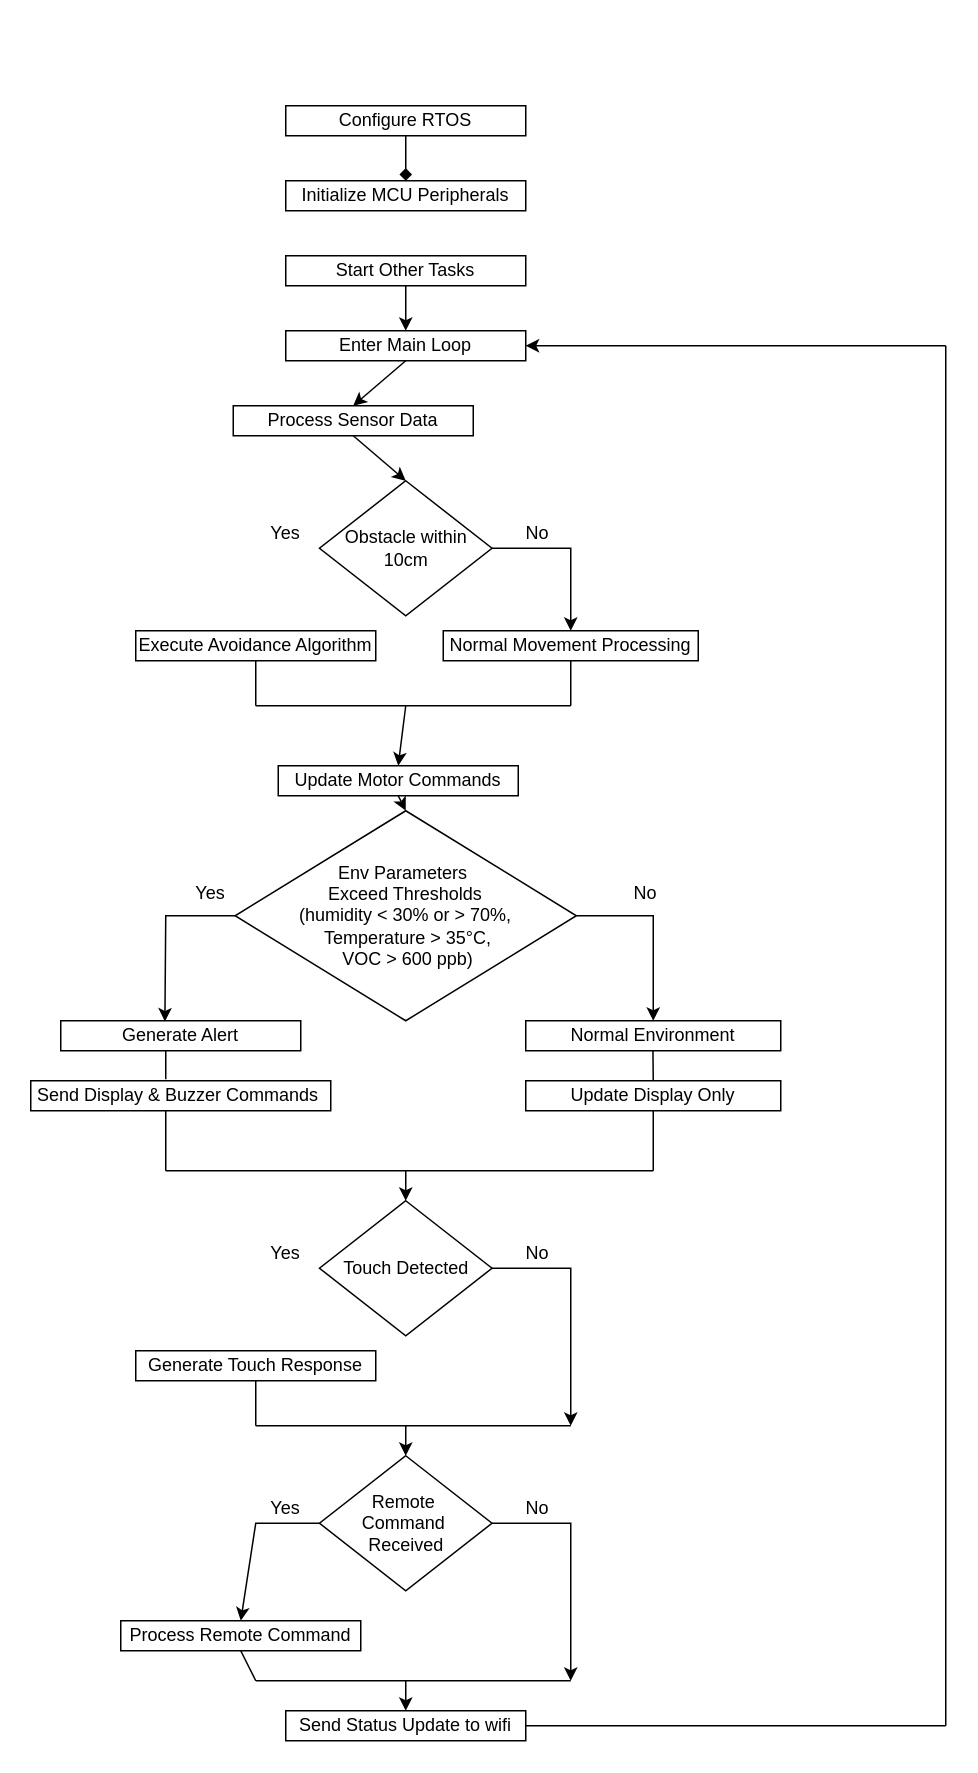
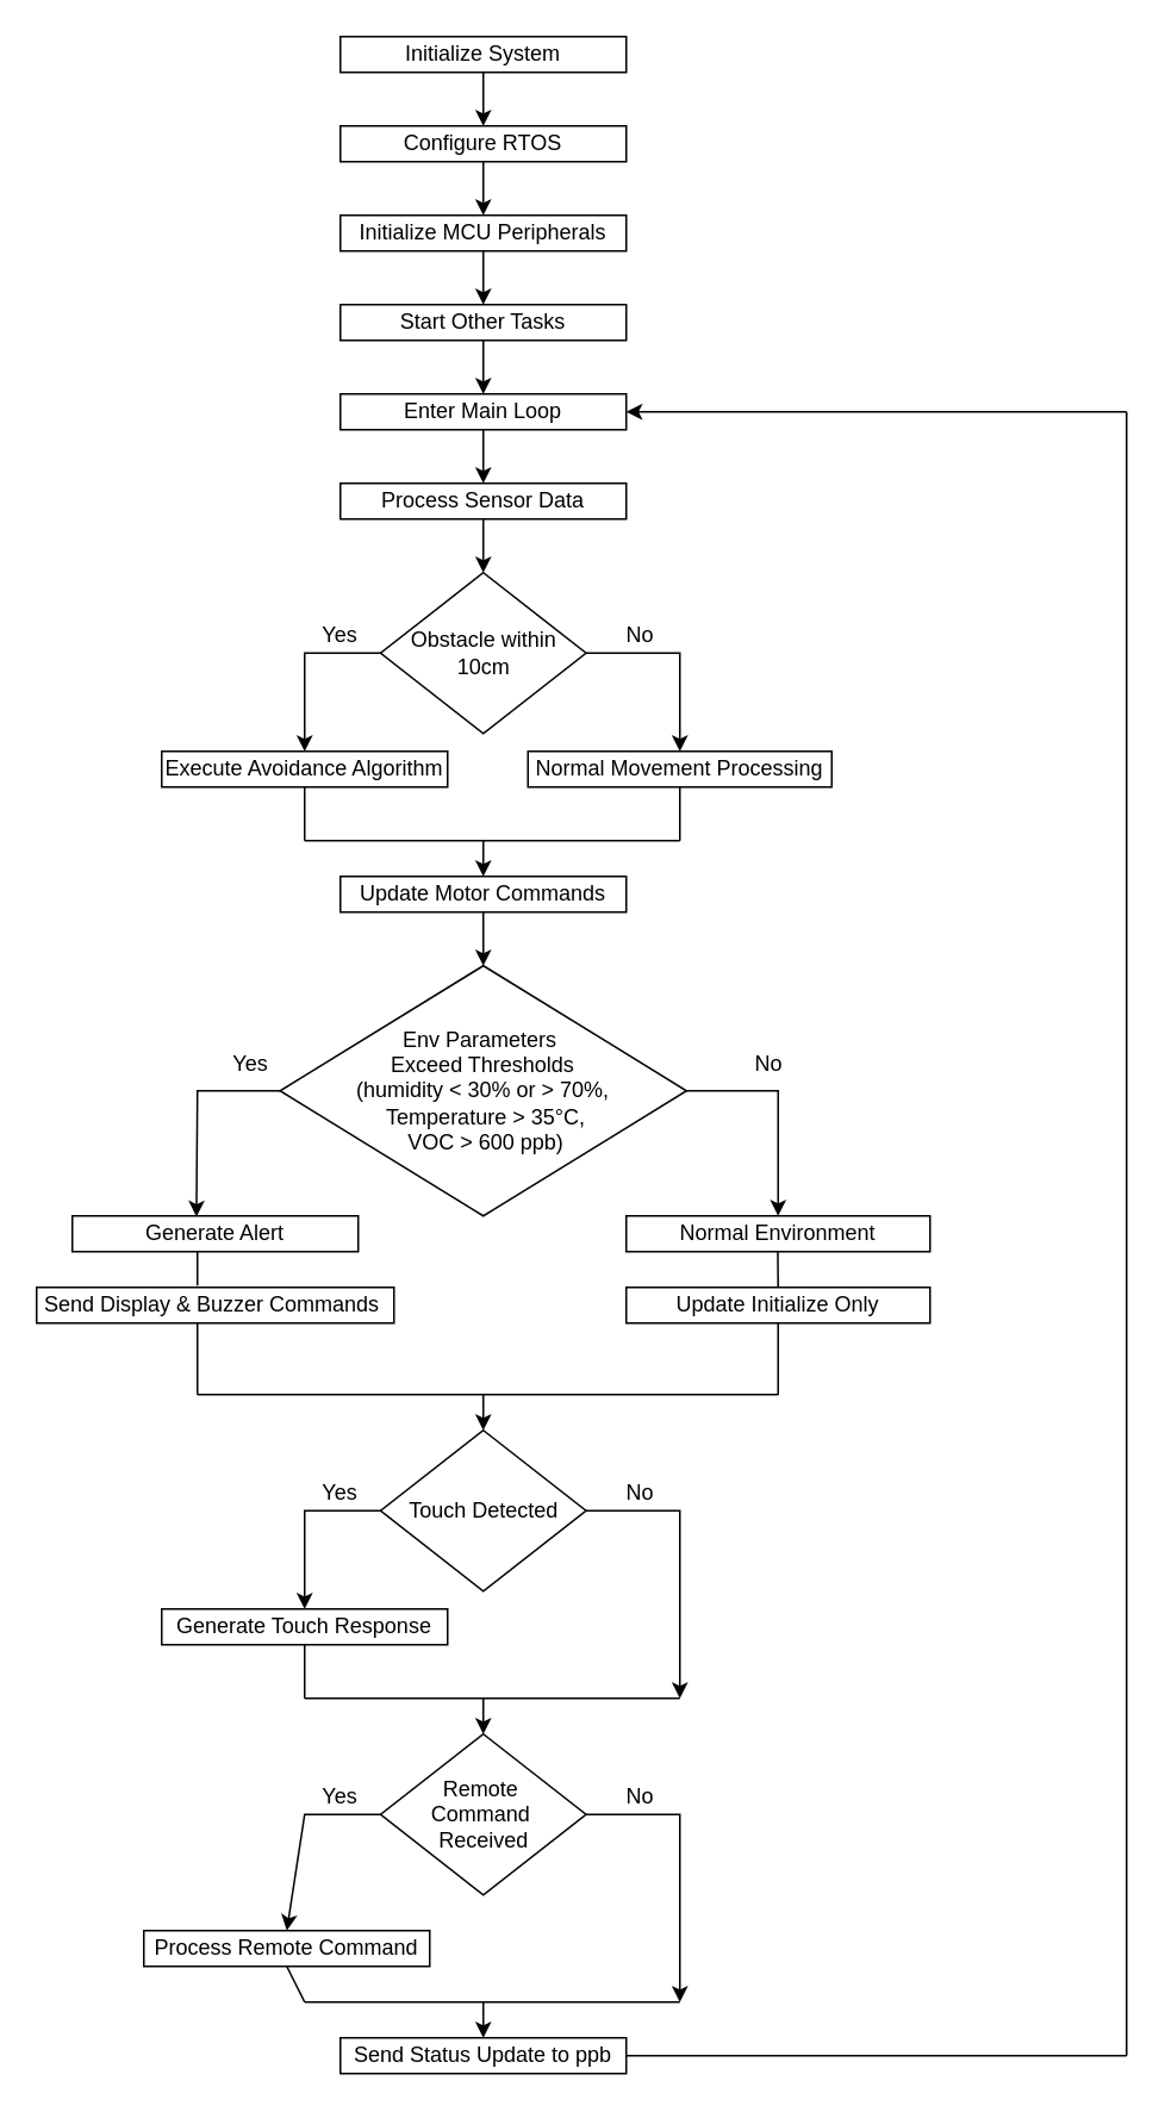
+ <mxCell id="2" value="Initialize System" style="rounded=0;whiteSpace=wrap;html=1;" vertex="1" parent="1"><mxGeometry x="190" y="20" width="160" height="20" as="geometry" /></mxCell>
+ <mxCell id="57" value="" style="endArrow=classic;html=1;rounded=0;exitX=0.5;exitY=1;exitDx=0;exitDy=0;entryX=0.5;entryY=0;entryDx=0;entryDy=0;" edge="1" parent="1" source="2" target="3"><mxGeometry width="50" height="50" relative="1" as="geometry"><mxPoint x="180" y="180" as="sourcePoint" /><mxPoint x="230" y="130" as="targetPoint" /></mxGeometry></mxCell>
- <mxCell id="58" value="" style="endArrow=diamond;html=1;rounded=0;exitX=0.5;exitY=1;exitDx=0;exitDy=0;" edge="1" parent="1" source="3" target="4"><mxGeometry width="50" height="50" relative="1" as="geometry"><mxPoint x="280" y="50" as="sourcePoint" /><mxPoint x="280" y="80" as="targetPoint" /></mxGeometry></mxCell>
+ <mxCell id="58" value="" style="endArrow=classic;html=1;rounded=0;exitX=0.5;exitY=1;exitDx=0;exitDy=0;" edge="1" parent="1" source="3" target="4"><mxGeometry width="50" height="50" relative="1" as="geometry"><mxPoint x="280" y="50" as="sourcePoint" /><mxPoint x="280" y="80" as="targetPoint" /></mxGeometry></mxCell>
+ <mxCell id="59" value="" style="endArrow=classic;html=1;rounded=0;exitX=0.5;exitY=1;exitDx=0;exitDy=0;entryX=0.5;entryY=0;entryDx=0;entryDy=0;" edge="1" parent="1" source="4" target="5"><mxGeometry width="50" height="50" relative="1" as="geometry"><mxPoint x="280" y="100" as="sourcePoint" /><mxPoint x="280" y="130" as="targetPoint" /></mxGeometry></mxCell>
- <mxCell id="7" value="Process Sensor Data" style="rounded=0;whiteSpace=wrap;html=1;" vertex="1" parent="1"><mxGeometry x="155" y="270" width="160" height="20" as="geometry" /></mxCell>
+ <mxCell id="7" value="Process Sensor Data" style="rounded=0;whiteSpace=wrap;html=1;" vertex="1" parent="1"><mxGeometry x="190" y="270" width="160" height="20" as="geometry" /></mxCell>
+ <mxCell id="12" value="" style="endArrow=classic;html=1;rounded=0;exitX=0;exitY=0.5;exitDx=0;exitDy=0;entryX=0.5;entryY=0;entryDx=0;entryDy=0;" edge="1" parent="1" source="8" target="9"><mxGeometry width="50" height="50" relative="1" as="geometry"><mxPoint x="220" y="470" as="sourcePoint" /><mxPoint x="270" y="420" as="targetPoint" /><Array as="points"><mxPoint x="170" y="365" /></Array></mxGeometry></mxCell>
- <mxCell id="11" value="Update Motor Commands" style="rounded=0;whiteSpace=wrap;html=1;" vertex="1" parent="1"><mxGeometry x="185" y="510" width="160" height="20" as="geometry" /></mxCell>
+ <mxCell id="11" value="Update Motor Commands" style="rounded=0;whiteSpace=wrap;html=1;" vertex="1" parent="1"><mxGeometry x="190" y="490" width="160" height="20" as="geometry" /></mxCell>
- <mxCell id="31" value="Update Display Only" style="rounded=0;whiteSpace=wrap;html=1;" vertex="1" parent="1"><mxGeometry x="350" y="720" width="170" height="20" as="geometry" /></mxCell>
+ <mxCell id="31" value="Update Initialize Only" style="rounded=0;whiteSpace=wrap;html=1;" vertex="1" parent="1"><mxGeometry x="350" y="720" width="170" height="20" as="geometry" /></mxCell>
+ <mxCell id="37" value="" style="endArrow=classic;html=1;rounded=0;exitX=0;exitY=0.5;exitDx=0;exitDy=0;entryX=0.5;entryY=0;entryDx=0;entryDy=0;" edge="1" parent="1" source="35" target="36"><mxGeometry width="50" height="50" relative="1" as="geometry"><mxPoint x="220" y="950" as="sourcePoint" /><mxPoint x="270" y="900" as="targetPoint" /><Array as="points"><mxPoint x="170" y="845" /></Array></mxGeometry></mxCell>
- <mxCell id="46" value="Send Status Update to wifi" style="rounded=0;whiteSpace=wrap;html=1;" vertex="1" parent="1"><mxGeometry x="190" y="1140" width="160" height="20" as="geometry" /></mxCell>
+ <mxCell id="46" value="Send Status Update to ppb" style="rounded=0;whiteSpace=wrap;html=1;" vertex="1" parent="1"><mxGeometry x="190" y="1140" width="160" height="20" as="geometry" /></mxCell>
